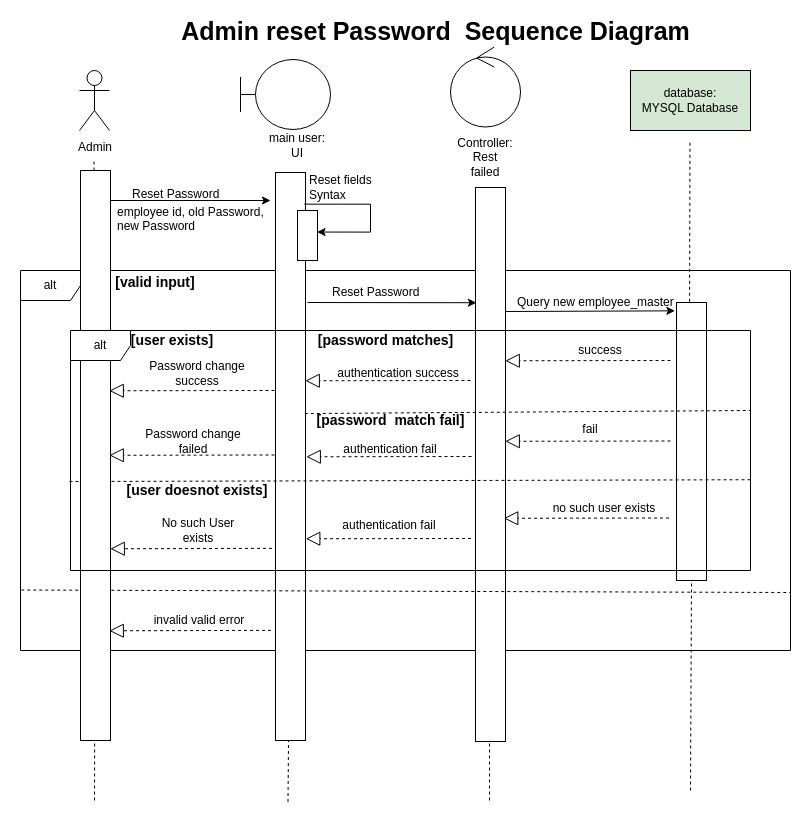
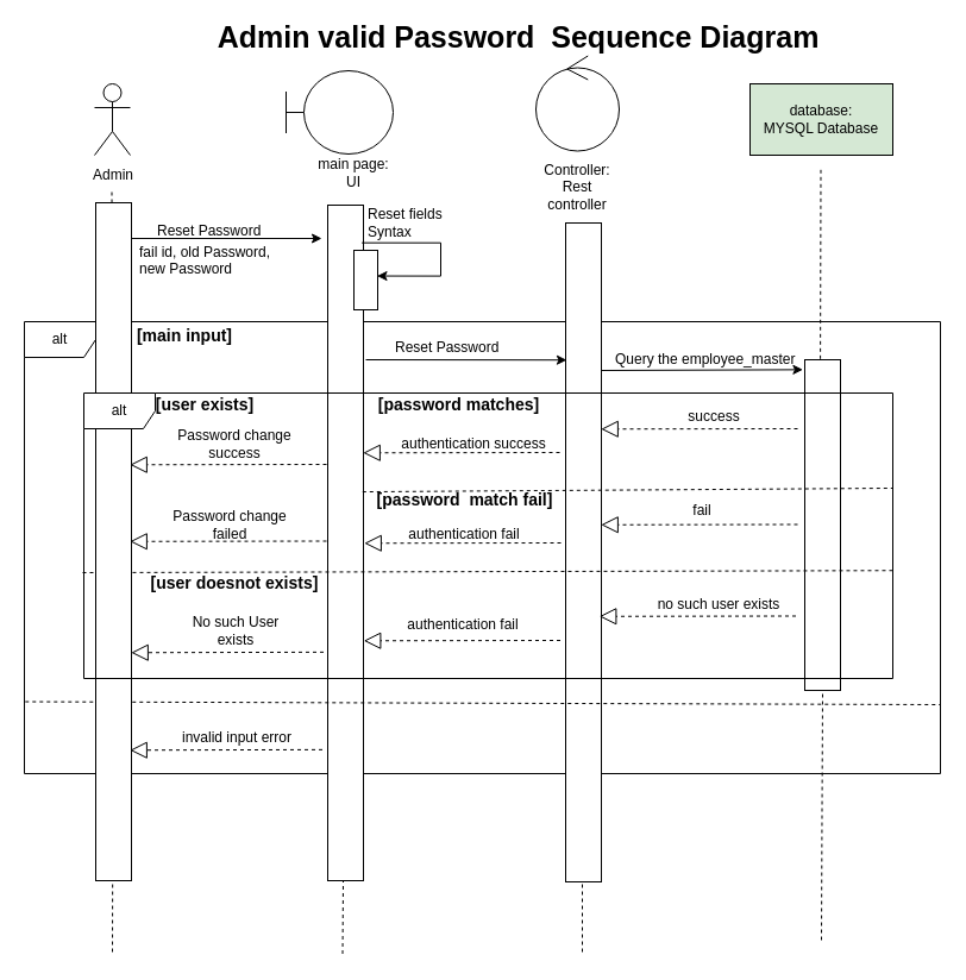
- <mxCell id="39" value="&lt;font size=&quot;1&quot;&gt;&lt;b style=&quot;font-size: 25px&quot;&gt;Admin reset Password&amp;nbsp; Sequence Diagram&amp;nbsp;&lt;/b&gt;&lt;/font&gt;" style="text;html=1;strokeColor=none;fillColor=none;align=center;verticalAlign=middle;whiteSpace=wrap;rounded=0;strokeWidth=25;" parent="1" vertex="1"><mxGeometry x="98.5" y="20" width="680" height="20" as="geometry" /></mxCell>
+ <mxCell id="39" value="&lt;font size=&quot;1&quot;&gt;&lt;b style=&quot;font-size: 25px&quot;&gt;Admin valid Password&amp;nbsp; Sequence Diagram&amp;nbsp;&lt;/b&gt;&lt;/font&gt;" style="text;html=1;strokeColor=none;fillColor=none;align=center;verticalAlign=middle;whiteSpace=wrap;rounded=0;strokeWidth=25;" parent="1" vertex="1"><mxGeometry x="98.5" y="20" width="680" height="20" as="geometry" /></mxCell>
- <mxCell id="8" value="main user:&lt;br&gt;UI&lt;br&gt;" style="text;html=1;strokeColor=none;fillColor=none;align=center;verticalAlign=middle;whiteSpace=wrap;rounded=0;" parent="1" vertex="1"><mxGeometry x="254" y="144" width="86" as="geometry" /></mxCell>
+ <mxCell id="8" value="main page:&lt;br&gt;UI&lt;br&gt;" style="text;html=1;strokeColor=none;fillColor=none;align=center;verticalAlign=middle;whiteSpace=wrap;rounded=0;" parent="1" vertex="1"><mxGeometry x="254" y="144" width="86" as="geometry" /></mxCell>
- <mxCell id="12" value="Controller:&lt;br&gt;Rest failed" style="text;html=1;strokeColor=none;fillColor=none;align=center;verticalAlign=middle;whiteSpace=wrap;rounded=0;" parent="1" vertex="1"><mxGeometry x="465" y="146.5" width="40" height="20" as="geometry" /></mxCell>
+ <mxCell id="12" value="Controller:&lt;br&gt;Rest controller" style="text;html=1;strokeColor=none;fillColor=none;align=center;verticalAlign=middle;whiteSpace=wrap;rounded=0;" parent="1" vertex="1"><mxGeometry x="465" y="146.5" width="40" height="20" as="geometry" /></mxCell>
- <mxCell id="21" value="employee id, old Password,&amp;nbsp;&lt;br&gt;new Password" style="text;html=1;resizable=0;points=[];autosize=1;align=left;verticalAlign=top;spacingTop=-4;" parent="1" vertex="1"><mxGeometry x="115" y="201.5" width="170" height="30" as="geometry" /></mxCell>
+ <mxCell id="21" value="fail id, old Password,&amp;nbsp;&lt;br&gt;new Password" style="text;html=1;resizable=0;points=[];autosize=1;align=left;verticalAlign=top;spacingTop=-4;" parent="1" vertex="1"><mxGeometry x="115" y="201.5" width="170" height="30" as="geometry" /></mxCell>
- <mxCell id="23" value="&lt;b&gt;&lt;font style=&quot;font-size: 14px&quot;&gt;[valid input]&lt;/font&gt;&lt;/b&gt;" style="text;html=1;strokeColor=none;fillColor=none;align=center;verticalAlign=middle;whiteSpace=wrap;rounded=0;" parent="1" vertex="1"><mxGeometry x="110" y="272" width="90" height="20" as="geometry" /></mxCell>
+ <mxCell id="23" value="&lt;b&gt;&lt;font style=&quot;font-size: 14px&quot;&gt;[main input]&lt;/font&gt;&lt;/b&gt;" style="text;html=1;strokeColor=none;fillColor=none;align=center;verticalAlign=middle;whiteSpace=wrap;rounded=0;" parent="1" vertex="1"><mxGeometry x="110" y="272" width="90" height="20" as="geometry" /></mxCell>
- <mxCell id="34" value="Query new employee_master" style="text;html=1;resizable=0;points=[];autosize=1;align=left;verticalAlign=top;spacingTop=-4;" parent="1" vertex="1"><mxGeometry x="515" y="292" width="170" height="20" as="geometry" /></mxCell>
+ <mxCell id="34" value="Query the employee_master" style="text;html=1;resizable=0;points=[];autosize=1;align=left;verticalAlign=top;spacingTop=-4;" parent="1" vertex="1"><mxGeometry x="515" y="292" width="170" height="20" as="geometry" /></mxCell>
- <mxCell id="26" value="invalid valid error" style="text;html=1;strokeColor=none;fillColor=none;align=center;verticalAlign=middle;whiteSpace=wrap;rounded=0;" parent="1" vertex="1"><mxGeometry x="150" y="610" width="98" height="20" as="geometry" /></mxCell>
+ <mxCell id="26" value="invalid input error" style="text;html=1;strokeColor=none;fillColor=none;align=center;verticalAlign=middle;whiteSpace=wrap;rounded=0;" parent="1" vertex="1"><mxGeometry x="150" y="610" width="98" height="20" as="geometry" /></mxCell>
